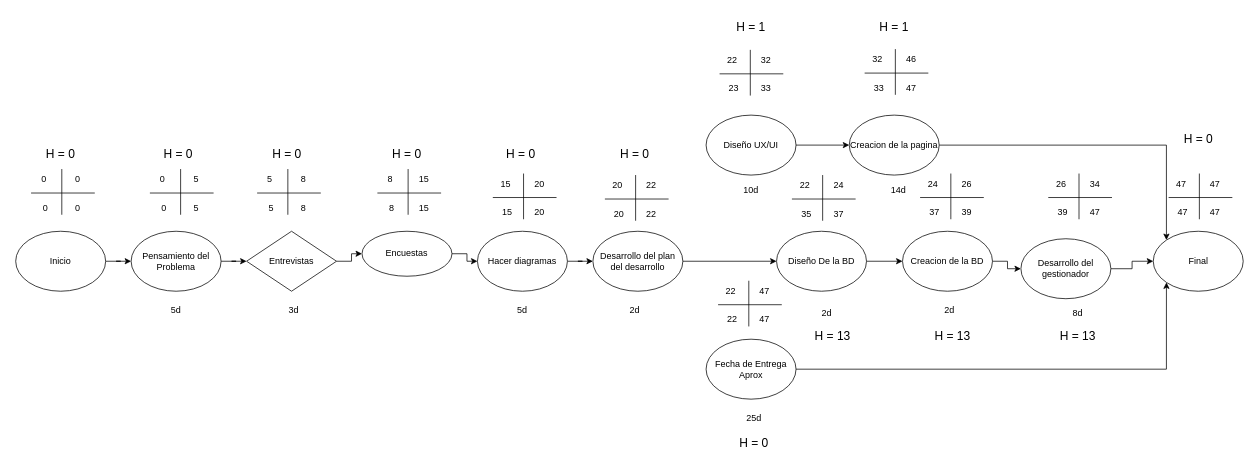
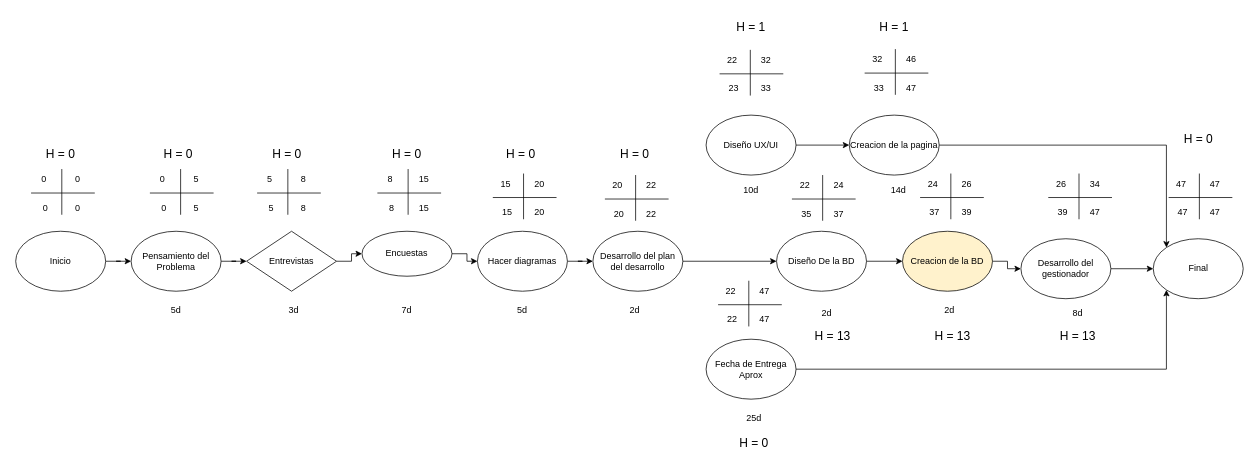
- <mxCell id="30" value="&lt;div&gt;Creacion de la BD&lt;/div&gt;" style="ellipse;whiteSpace=wrap;html=1;" vertex="1" parent="1"><mxGeometry x="1203.05" y="308" width="120" height="80" as="geometry" /></mxCell>
+ <mxCell id="30" value="&lt;div&gt;Creacion de la BD&lt;/div&gt;" style="ellipse;whiteSpace=wrap;html=1;fillColor=#fff2cc;" vertex="1" parent="1"><mxGeometry x="1203.05" y="308" width="120" height="80" as="geometry" /></mxCell>
- <mxCell id="108" value="&lt;div&gt;Final&lt;/div&gt;" style="ellipse;whiteSpace=wrap;html=1;fillColor=light-dark(#FFFFFF,#660000);" vertex="1" parent="1"><mxGeometry x="1537.55" y="308" width="120" height="80" as="geometry" /></mxCell>
+ <mxCell id="108" value="&lt;div&gt;Final&lt;/div&gt;" style="ellipse;whiteSpace=wrap;html=1;fillColor=light-dark(#FFFFFF,#660000);" vertex="1" parent="1"><mxGeometry x="1537.55" y="318" width="120" height="80" as="geometry" /></mxCell>
+ <mxCell id="22" value="7d" style="text;html=1;align=center;verticalAlign=middle;whiteSpace=wrap;rounded=0;" vertex="1" parent="1"><mxGeometry x="512" y="398" width="60" height="30" as="geometry" /></mxCell>
